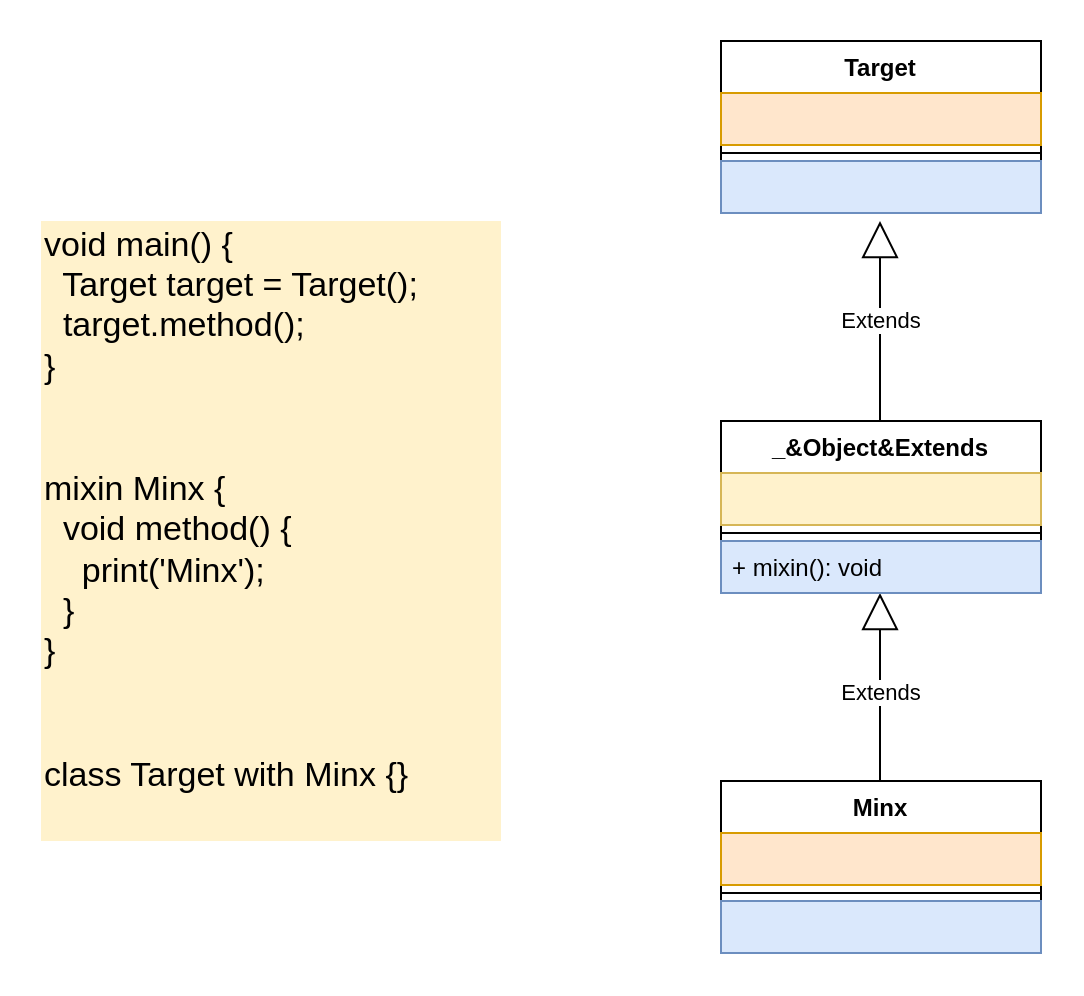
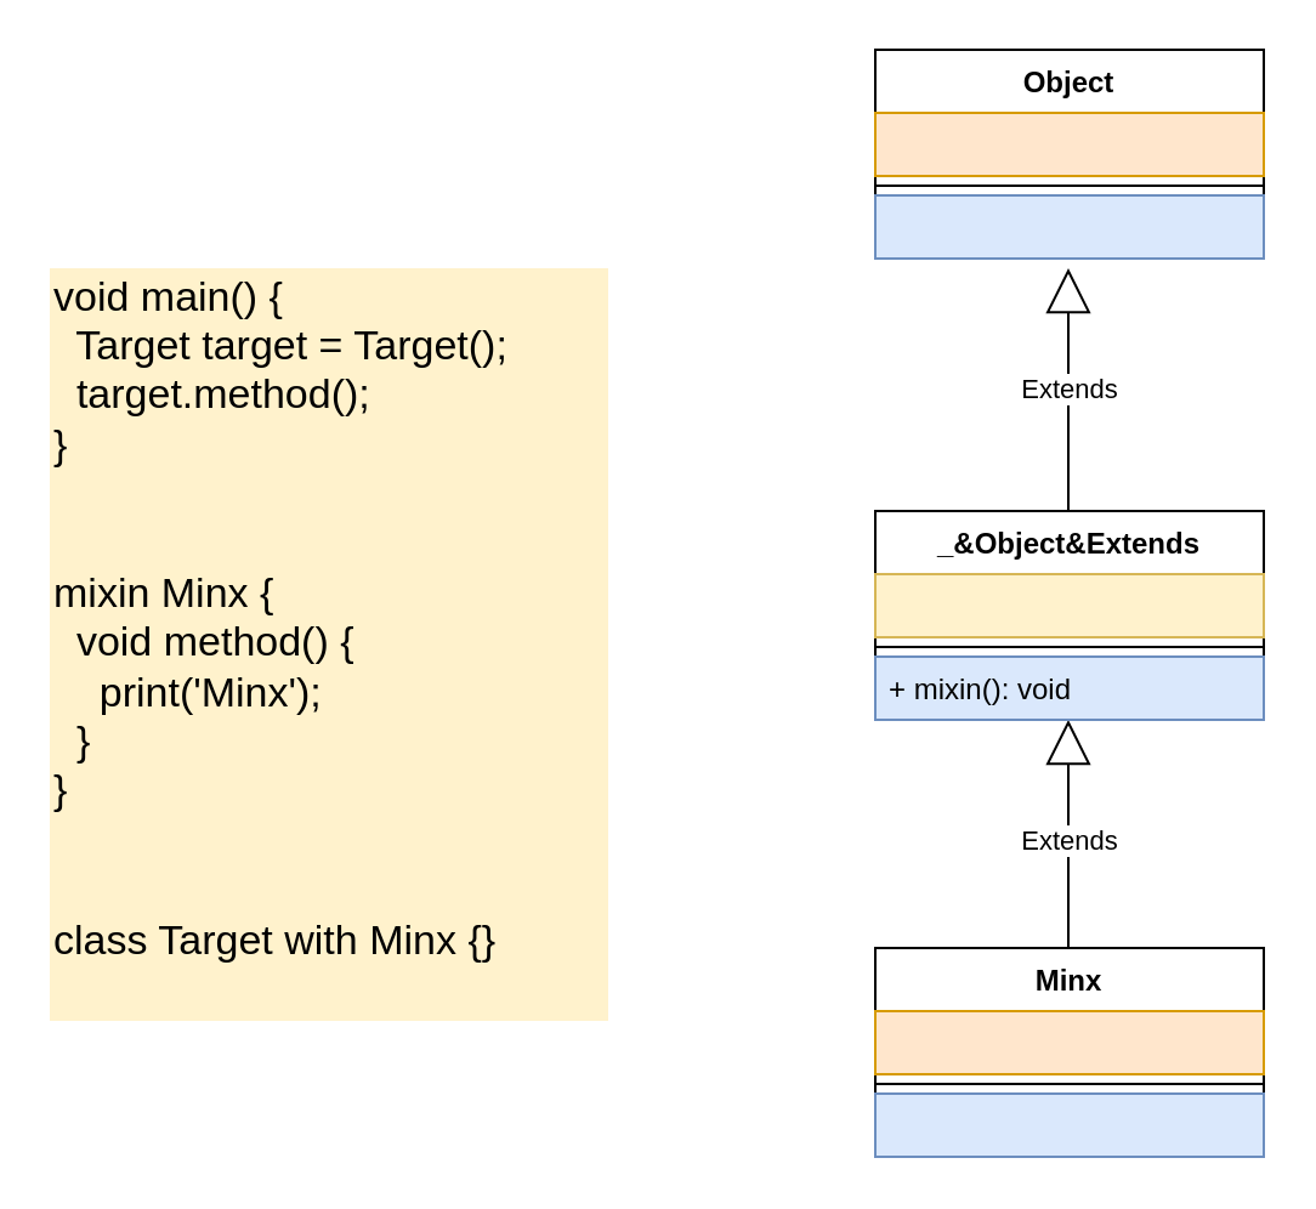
- <mxCell id="11" value="Target" style="swimlane;fontStyle=1;align=center;verticalAlign=top;childLayout=stackLayout;horizontal=1;startSize=26;horizontalStack=0;resizeParent=1;resizeParentMax=0;resizeLast=0;collapsible=1;marginBottom=0;" parent="1" vertex="1"><mxGeometry x="360" y="20" width="160" height="86" as="geometry" /></mxCell>
+ <mxCell id="11" value="Object" style="swimlane;fontStyle=1;align=center;verticalAlign=top;childLayout=stackLayout;horizontal=1;startSize=26;horizontalStack=0;resizeParent=1;resizeParentMax=0;resizeLast=0;collapsible=1;marginBottom=0;" parent="1" vertex="1"><mxGeometry x="360" y="20" width="160" height="86" as="geometry" /></mxCell>
